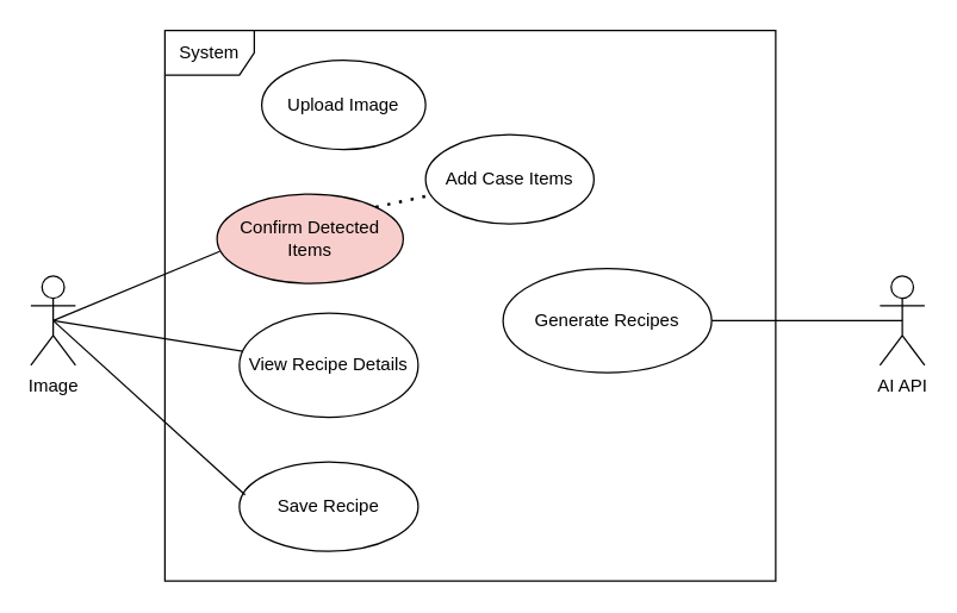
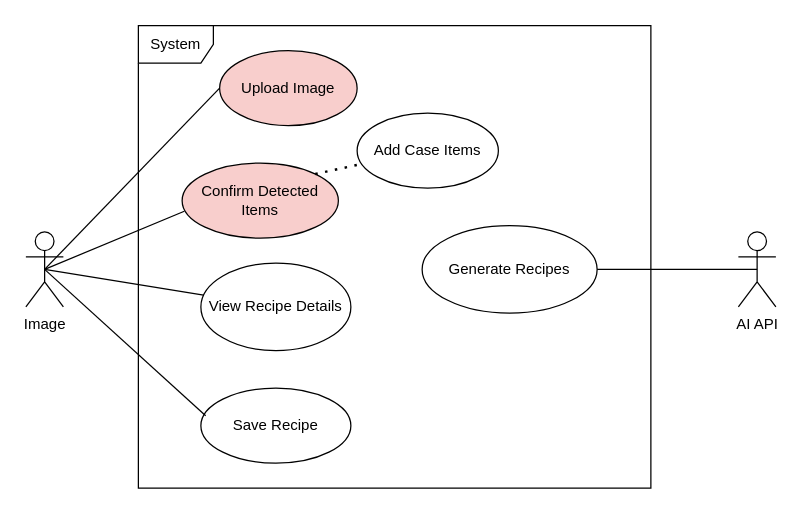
- <mxCell id="8" value="Upload Image" style="ellipse;whiteSpace=wrap;html=1;" vertex="1" parent="1"><mxGeometry x="175" y="40" width="110" height="60" as="geometry" /></mxCell>
+ <mxCell id="8" value="Upload Image" style="ellipse;whiteSpace=wrap;html=1;fillColor=#f8cecc;" vertex="1" parent="1"><mxGeometry x="175" y="40" width="110" height="60" as="geometry" /></mxCell>
+ <mxCell id="13" value="" style="endArrow=none;html=1;rounded=0;exitX=0.5;exitY=0.5;exitDx=0;exitDy=0;exitPerimeter=0;entryX=0;entryY=0.5;entryDx=0;entryDy=0;" edge="1" parent="1" source="2" target="8"><mxGeometry width="50" height="50" relative="1" as="geometry"><mxPoint x="270" y="210" as="sourcePoint" /><mxPoint x="320" y="160" as="targetPoint" /></mxGeometry></mxCell>
